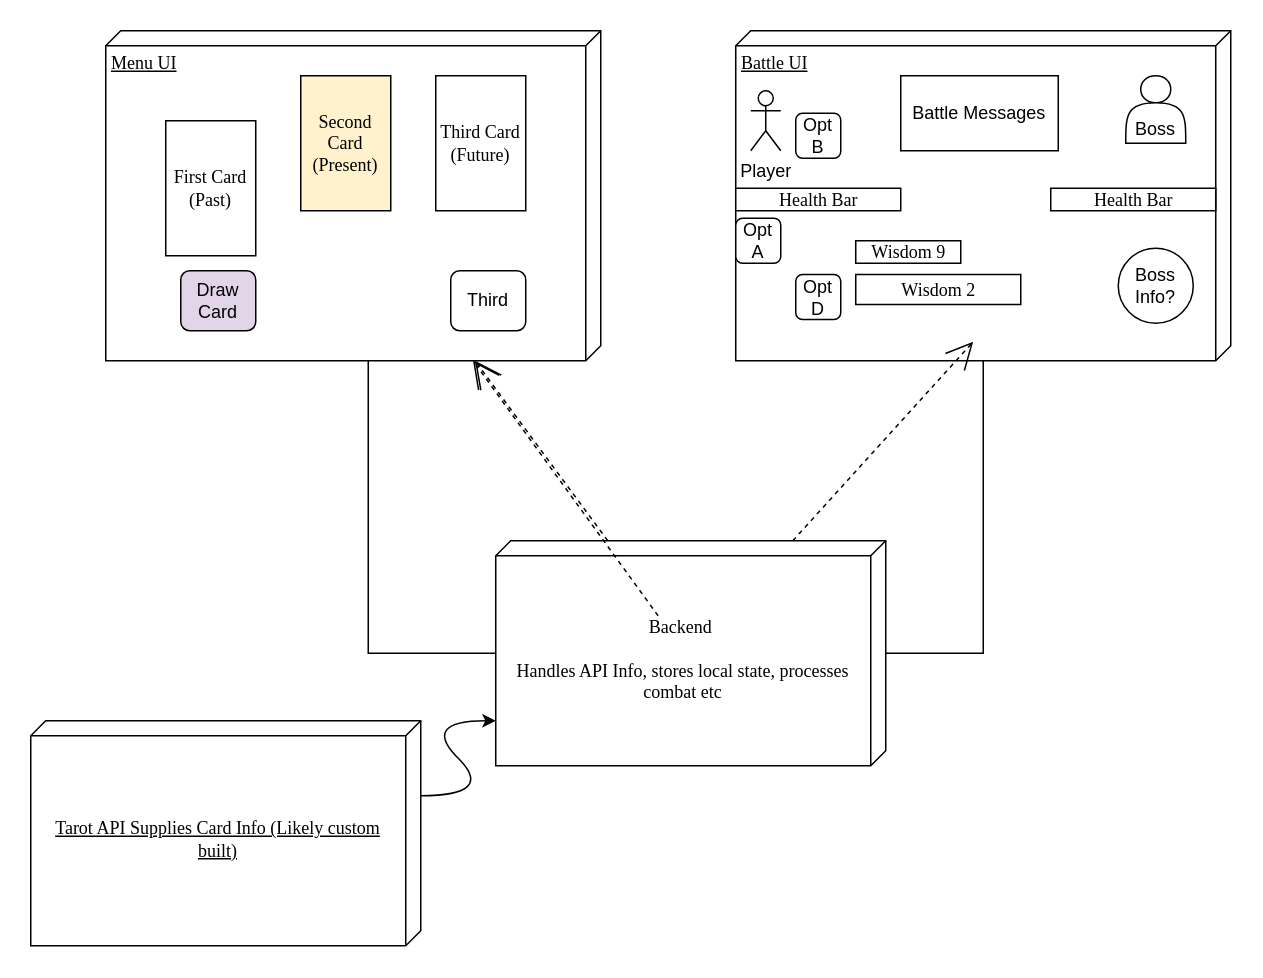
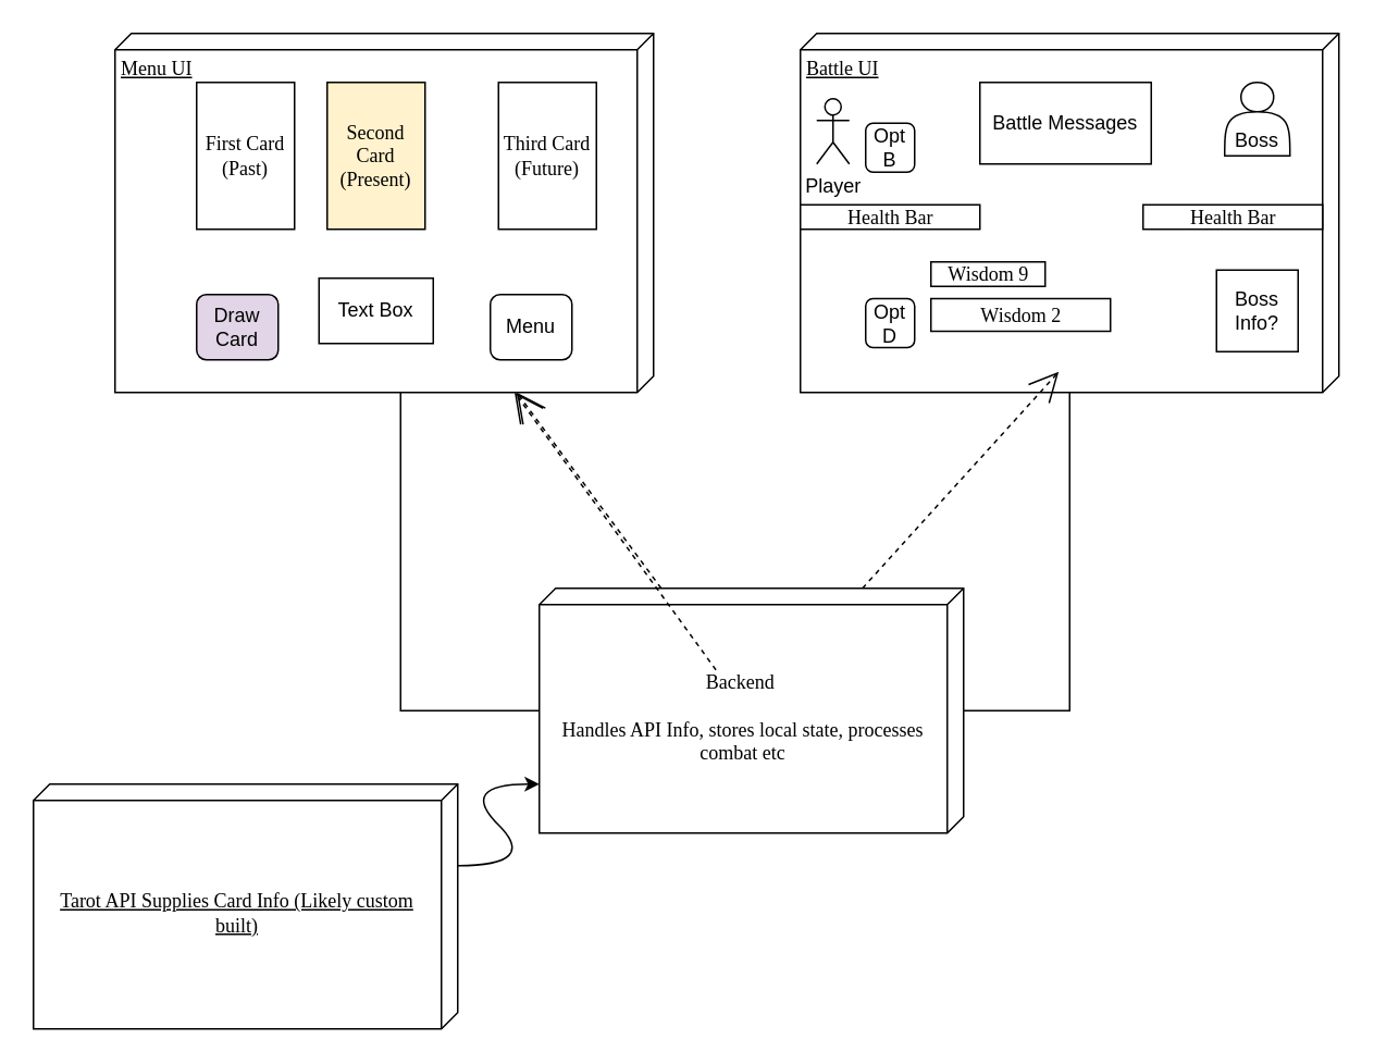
- <mxCell id="12" value="Third Card (Future)" style="html=1;rounded=0;shadow=0;comic=0;labelBackgroundColor=none;strokeWidth=1;fontFamily=Verdana;fontSize=12;align=center;whiteSpace=wrap;" vertex="1" parent="1"><mxGeometry x="290" y="50" width="60" height="90" as="geometry" /></mxCell>
+ <mxCell id="12" value="Third Card (Future)" style="html=1;rounded=0;shadow=0;comic=0;labelBackgroundColor=none;strokeWidth=1;fontFamily=Verdana;fontSize=12;align=center;whiteSpace=wrap;" vertex="1" parent="1"><mxGeometry x="305" y="50" width="60" height="90" as="geometry" /></mxCell>
- <mxCell id="5" value="First Card (Past)&lt;br&gt;" style="html=1;rounded=0;shadow=0;comic=0;labelBackgroundColor=none;strokeWidth=1;fontFamily=Verdana;fontSize=12;align=center;whiteSpace=wrap;" parent="1" vertex="1"><mxGeometry x="110" y="80" width="60" height="90" as="geometry" /></mxCell>
+ <mxCell id="5" value="First Card (Past)&lt;br&gt;" style="html=1;rounded=0;shadow=0;comic=0;labelBackgroundColor=none;strokeWidth=1;fontFamily=Verdana;fontSize=12;align=center;whiteSpace=wrap;" parent="1" vertex="1"><mxGeometry x="120" y="50" width="60" height="90" as="geometry" /></mxCell>
- <mxCell id="22" value="Opt A" style="rounded=1;whiteSpace=wrap;html=1;" vertex="1" parent="1"><mxGeometry x="490" y="145" width="30" height="30" as="geometry" /></mxCell>
+ <mxCell id="17" value="Text Box&lt;br&gt;" style="rounded=0;whiteSpace=wrap;html=1;" vertex="1" parent="1"><mxGeometry x="195" y="170" width="70" height="40" as="geometry" /></mxCell>
- <mxCell id="27" value="Boss Info?" style="ellipse;whiteSpace=wrap;html=1;aspect=fixed;" vertex="1" parent="1"><mxGeometry x="745" y="165" width="50" height="50" as="geometry" /></mxCell>
+ <mxCell id="27" value="Boss Info?" style="whiteSpace=wrap;html=1;aspect=fixed;rounded=0;" vertex="1" parent="1"><mxGeometry x="745" y="165" width="50" height="50" as="geometry" /></mxCell>
- <mxCell id="15" value="Third" style="rounded=1;whiteSpace=wrap;html=1;" vertex="1" parent="1"><mxGeometry x="300" y="180" width="50" height="40" as="geometry" /></mxCell>
+ <mxCell id="15" value="Menu" style="rounded=1;whiteSpace=wrap;html=1;" vertex="1" parent="1"><mxGeometry x="300" y="180" width="50" height="40" as="geometry" /></mxCell>
